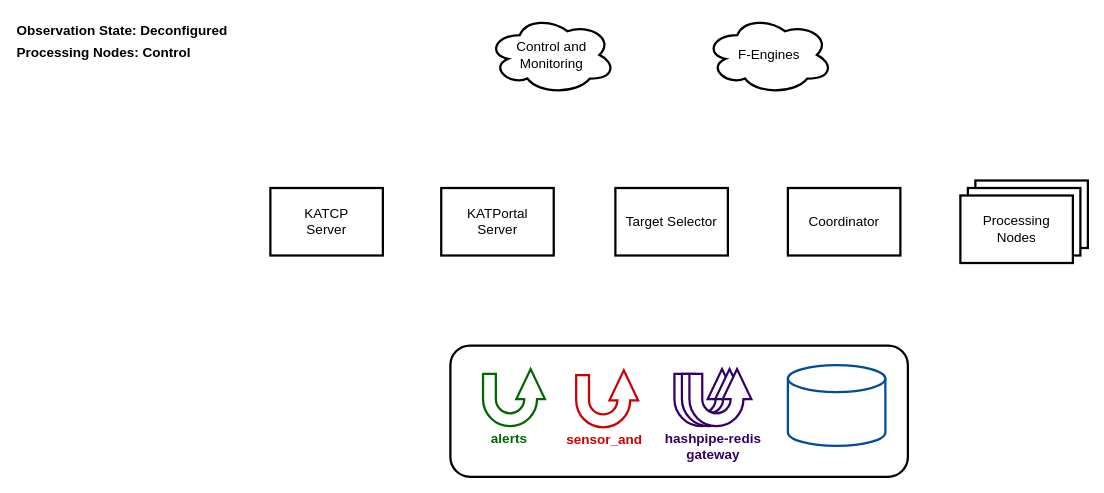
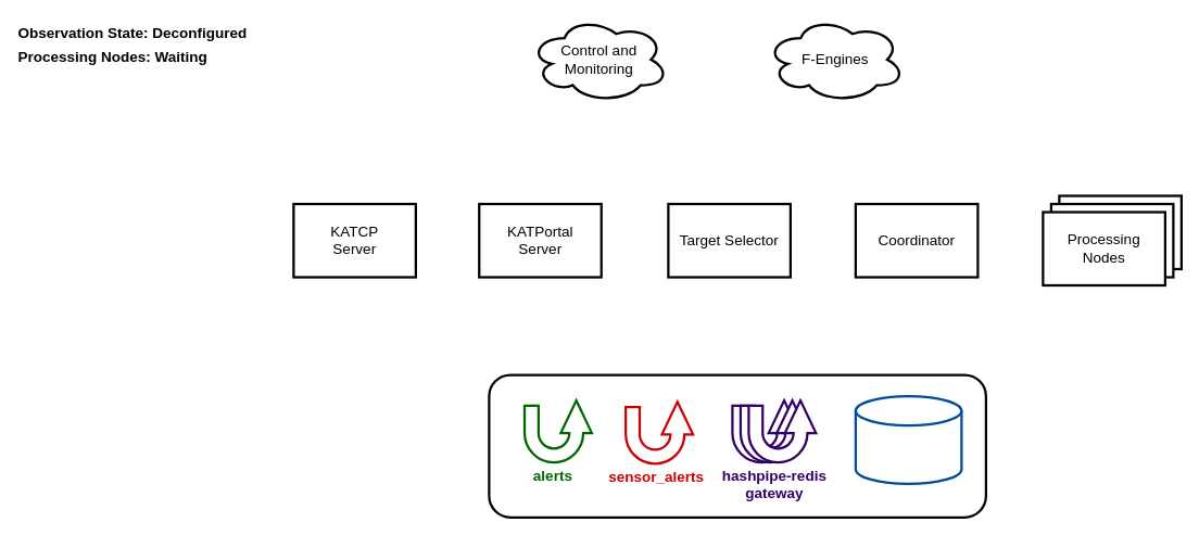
- <mxCell id="27" value="&lt;div align=&quot;left&quot;&gt;&lt;font style=&quot;font-size: 18px&quot;&gt;&lt;b&gt;Processing Nodes: Control&lt;/b&gt;&lt;/font&gt;&lt;/div&gt;" style="text;html=1;align=left;verticalAlign=middle;resizable=0;points=[];autosize=1;strokeColor=none;" parent="1" vertex="1"><mxGeometry x="20" y="60" width="250" height="20" as="geometry" /></mxCell>
+ <mxCell id="27" value="&lt;div align=&quot;left&quot;&gt;&lt;font style=&quot;font-size: 18px&quot;&gt;&lt;b&gt;Processing Nodes: Waiting&lt;/b&gt;&lt;/font&gt;&lt;/div&gt;" style="text;html=1;align=left;verticalAlign=middle;resizable=0;points=[];autosize=1;strokeColor=none;" parent="1" vertex="1"><mxGeometry x="20" y="60" width="250" height="20" as="geometry" /></mxCell>
- <mxCell id="17" value="&lt;b&gt;&lt;font style=&quot;font-size: 18px&quot; color=&quot;#CC0000&quot;&gt;sensor_and&lt;/font&gt;&lt;/b&gt;" style="text;html=1;align=center;verticalAlign=middle;resizable=0;points=[];autosize=1;strokeColor=none;" parent="15" vertex="1"><mxGeometry y="76.1" width="130" height="20" as="geometry" /></mxCell>
+ <mxCell id="17" value="&lt;b&gt;&lt;font style=&quot;font-size: 18px&quot; color=&quot;#CC0000&quot;&gt;sensor_alerts&lt;/font&gt;&lt;/b&gt;" style="text;html=1;align=center;verticalAlign=middle;resizable=0;points=[];autosize=1;strokeColor=none;" parent="15" vertex="1"><mxGeometry y="76.1" width="130" height="20" as="geometry" /></mxCell>
